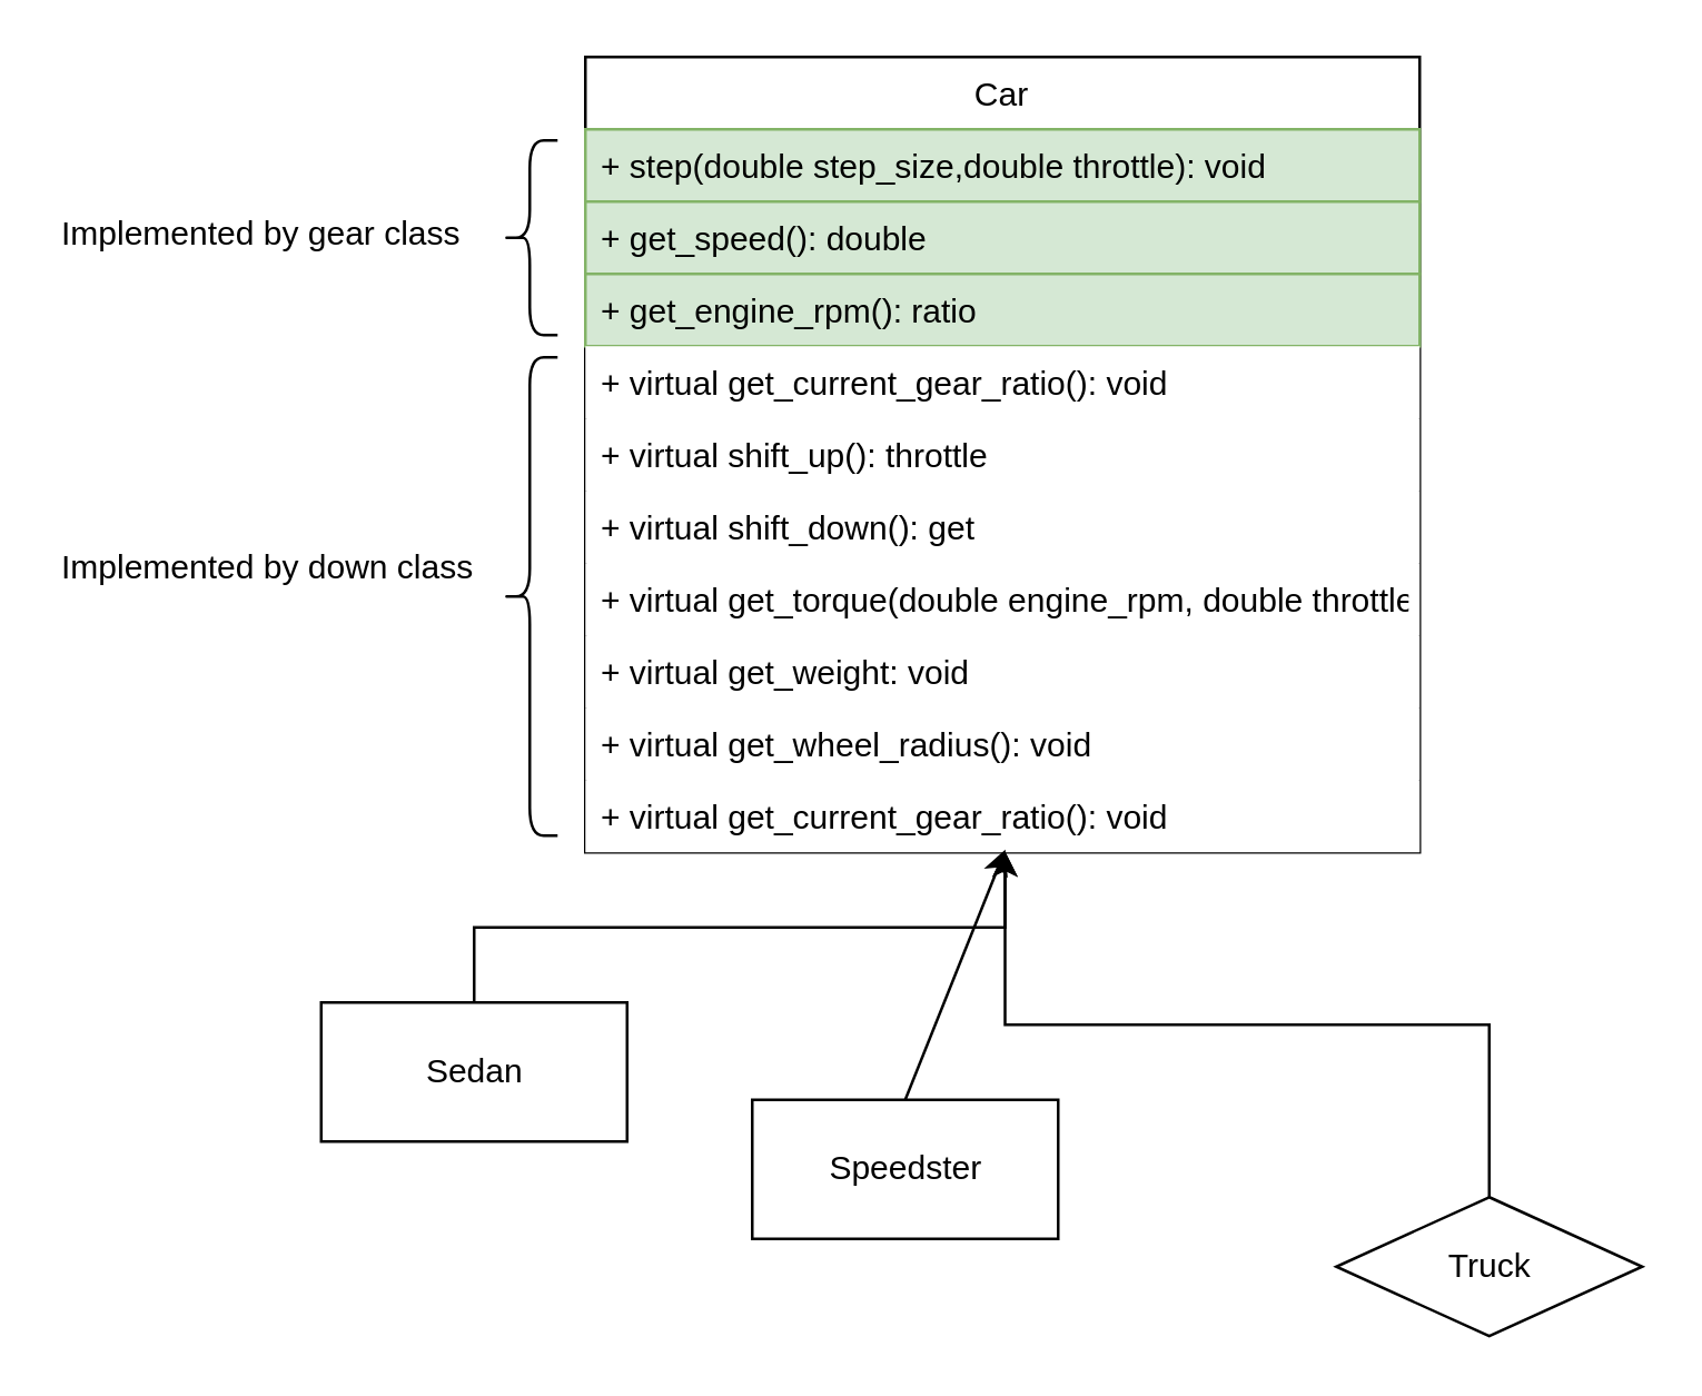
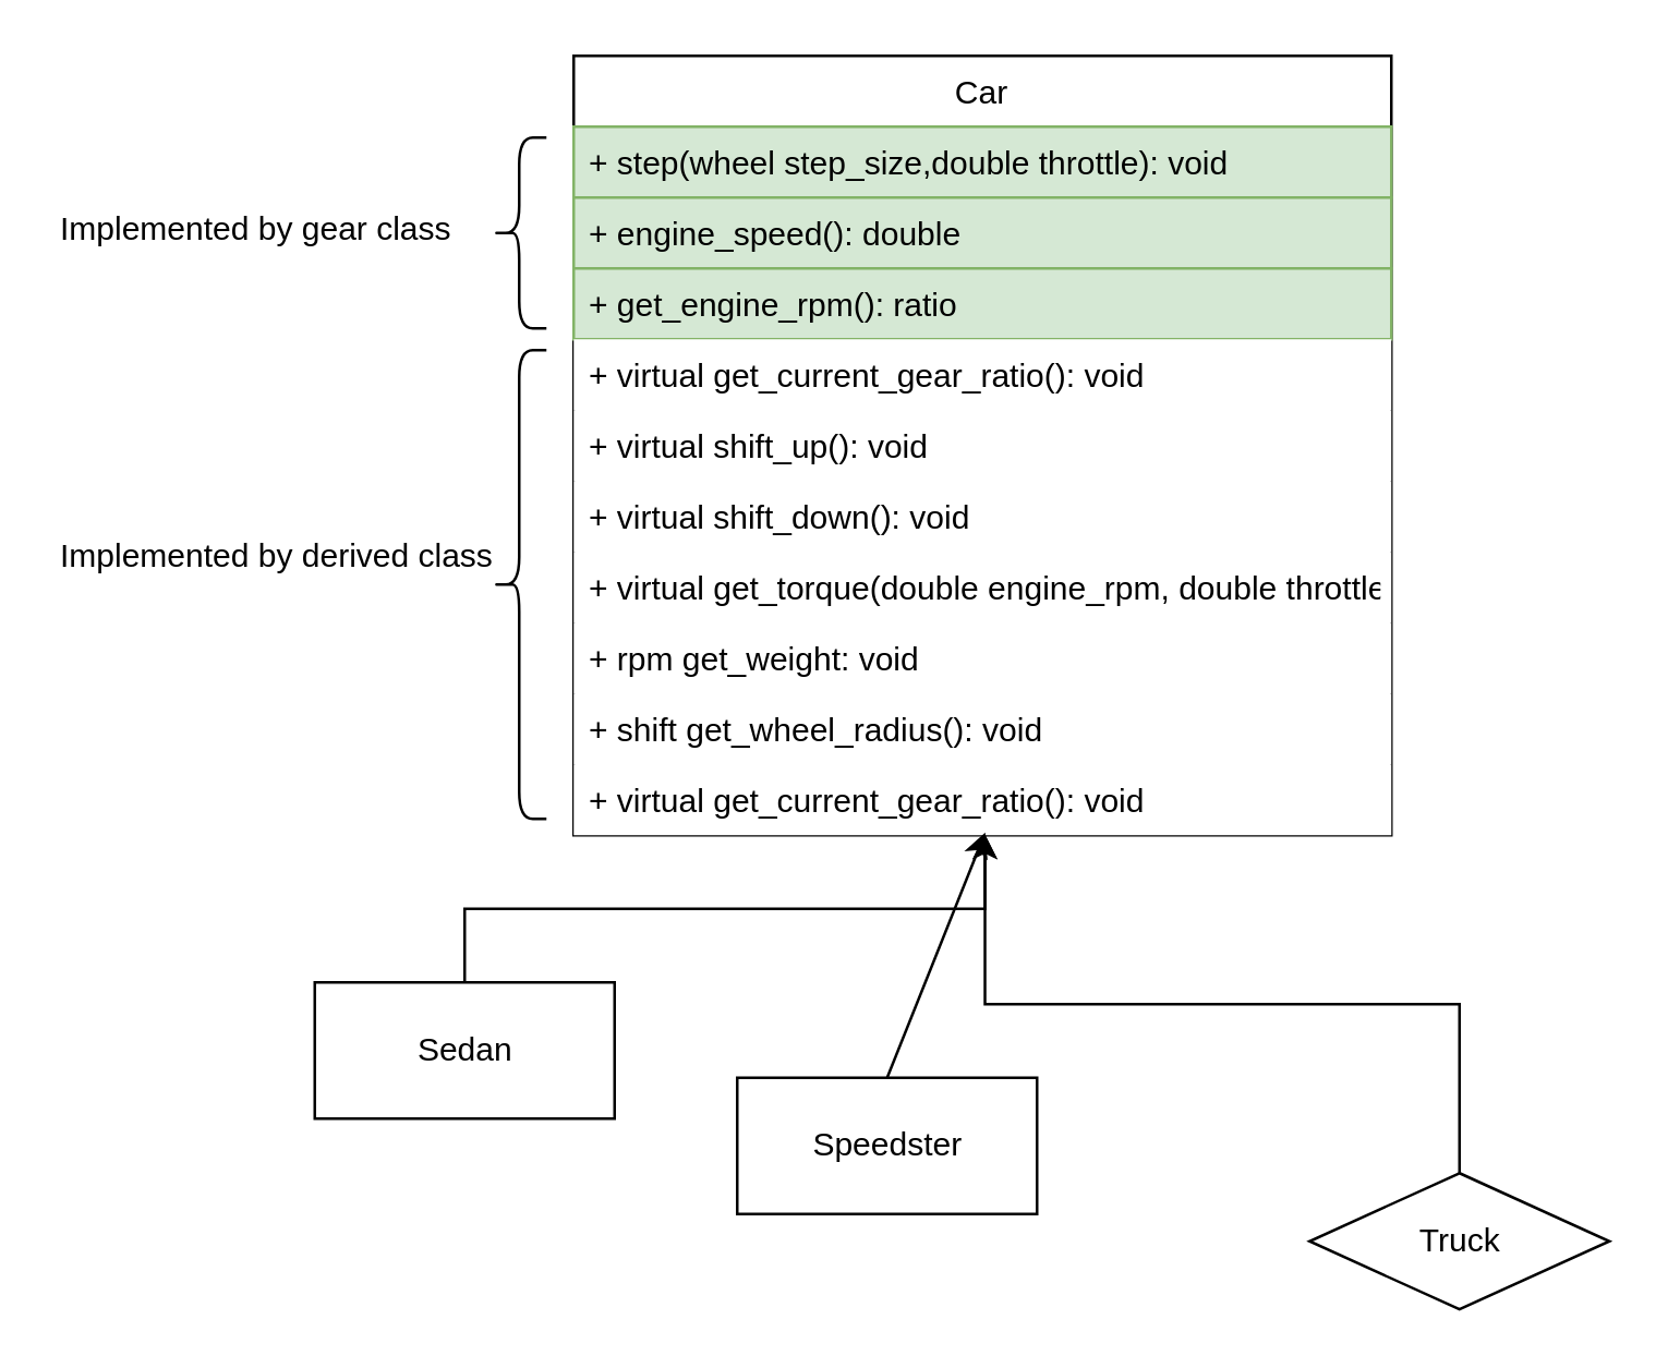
- <mxCell id="3" value="+ step(double step_size,double throttle): void&#10;" style="text;strokeColor=#82b366;fillColor=#d5e8d4;align=left;verticalAlign=top;spacingLeft=4;spacingRight=4;overflow=hidden;rotatable=0;points=[[0,0.5],[1,0.5]];portConstraint=eastwest;" parent="2" vertex="1"><mxGeometry y="26" width="300" height="26" as="geometry" /></mxCell>
+ <mxCell id="3" value="+ step(wheel step_size,double throttle): void&#10;" style="text;strokeColor=#82b366;fillColor=#d5e8d4;align=left;verticalAlign=top;spacingLeft=4;spacingRight=4;overflow=hidden;rotatable=0;points=[[0,0.5],[1,0.5]];portConstraint=eastwest;" parent="2" vertex="1"><mxGeometry y="26" width="300" height="26" as="geometry" /></mxCell>
- <mxCell id="4" value="+ get_speed(): double" style="text;strokeColor=#82b366;fillColor=#d5e8d4;align=left;verticalAlign=top;spacingLeft=4;spacingRight=4;overflow=hidden;rotatable=0;points=[[0,0.5],[1,0.5]];portConstraint=eastwest;" vertex="1" parent="2"><mxGeometry y="52" width="300" height="26" as="geometry" /></mxCell>
+ <mxCell id="4" value="+ engine_speed(): double" style="text;strokeColor=#82b366;fillColor=#d5e8d4;align=left;verticalAlign=top;spacingLeft=4;spacingRight=4;overflow=hidden;rotatable=0;points=[[0,0.5],[1,0.5]];portConstraint=eastwest;" vertex="1" parent="2"><mxGeometry y="52" width="300" height="26" as="geometry" /></mxCell>
- <mxCell id="7" value="+ virtual shift_up(): throttle" style="text;strokeColor=none;fillColor=#ffffff;align=left;verticalAlign=top;spacingLeft=4;spacingRight=4;overflow=hidden;rotatable=0;points=[[0,0.5],[1,0.5]];portConstraint=eastwest;" parent="2" vertex="1"><mxGeometry y="130" width="300" height="26" as="geometry" /></mxCell>
+ <mxCell id="7" value="+ virtual shift_up(): void" style="text;strokeColor=none;fillColor=#ffffff;align=left;verticalAlign=top;spacingLeft=4;spacingRight=4;overflow=hidden;rotatable=0;points=[[0,0.5],[1,0.5]];portConstraint=eastwest;" parent="2" vertex="1"><mxGeometry y="130" width="300" height="26" as="geometry" /></mxCell>
- <mxCell id="8" value="+ virtual shift_down(): get" style="text;strokeColor=none;fillColor=#ffffff;align=left;verticalAlign=top;spacingLeft=4;spacingRight=4;overflow=hidden;rotatable=0;points=[[0,0.5],[1,0.5]];portConstraint=eastwest;" vertex="1" parent="2"><mxGeometry y="156" width="300" height="26" as="geometry" /></mxCell>
+ <mxCell id="8" value="+ virtual shift_down(): void" style="text;strokeColor=none;fillColor=#ffffff;align=left;verticalAlign=top;spacingLeft=4;spacingRight=4;overflow=hidden;rotatable=0;points=[[0,0.5],[1,0.5]];portConstraint=eastwest;" vertex="1" parent="2"><mxGeometry y="156" width="300" height="26" as="geometry" /></mxCell>
- <mxCell id="22" value="&lt;div&gt;Implemented by down class&lt;/div&gt;" style="text;whiteSpace=wrap;html=1;" vertex="1" parent="1"><mxGeometry x="20" y="190" width="180" height="30" as="geometry" /></mxCell>
+ <mxCell id="22" value="&lt;div&gt;Implemented by derived class&lt;/div&gt;" style="text;whiteSpace=wrap;html=1;" vertex="1" parent="1"><mxGeometry x="20" y="190" width="180" height="30" as="geometry" /></mxCell>
- <mxCell id="10" value="+ virtual get_weight: void" style="text;strokeColor=none;fillColor=#ffffff;align=left;verticalAlign=top;spacingLeft=4;spacingRight=4;overflow=hidden;rotatable=0;points=[[0,0.5],[1,0.5]];portConstraint=eastwest;" vertex="1" parent="2"><mxGeometry y="208" width="300" height="26" as="geometry" /></mxCell>
+ <mxCell id="10" value="+ rpm get_weight: void" style="text;strokeColor=none;fillColor=#ffffff;align=left;verticalAlign=top;spacingLeft=4;spacingRight=4;overflow=hidden;rotatable=0;points=[[0,0.5],[1,0.5]];portConstraint=eastwest;" vertex="1" parent="2"><mxGeometry y="208" width="300" height="26" as="geometry" /></mxCell>
- <mxCell id="11" value="+ virtual get_wheel_radius(): void" style="text;strokeColor=none;fillColor=#ffffff;align=left;verticalAlign=top;spacingLeft=4;spacingRight=4;overflow=hidden;rotatable=0;points=[[0,0.5],[1,0.5]];portConstraint=eastwest;" vertex="1" parent="2"><mxGeometry y="234" width="300" height="26" as="geometry" /></mxCell>
+ <mxCell id="11" value="+ shift get_wheel_radius(): void" style="text;strokeColor=none;fillColor=#ffffff;align=left;verticalAlign=top;spacingLeft=4;spacingRight=4;overflow=hidden;rotatable=0;points=[[0,0.5],[1,0.5]];portConstraint=eastwest;" vertex="1" parent="2"><mxGeometry y="234" width="300" height="26" as="geometry" /></mxCell>
